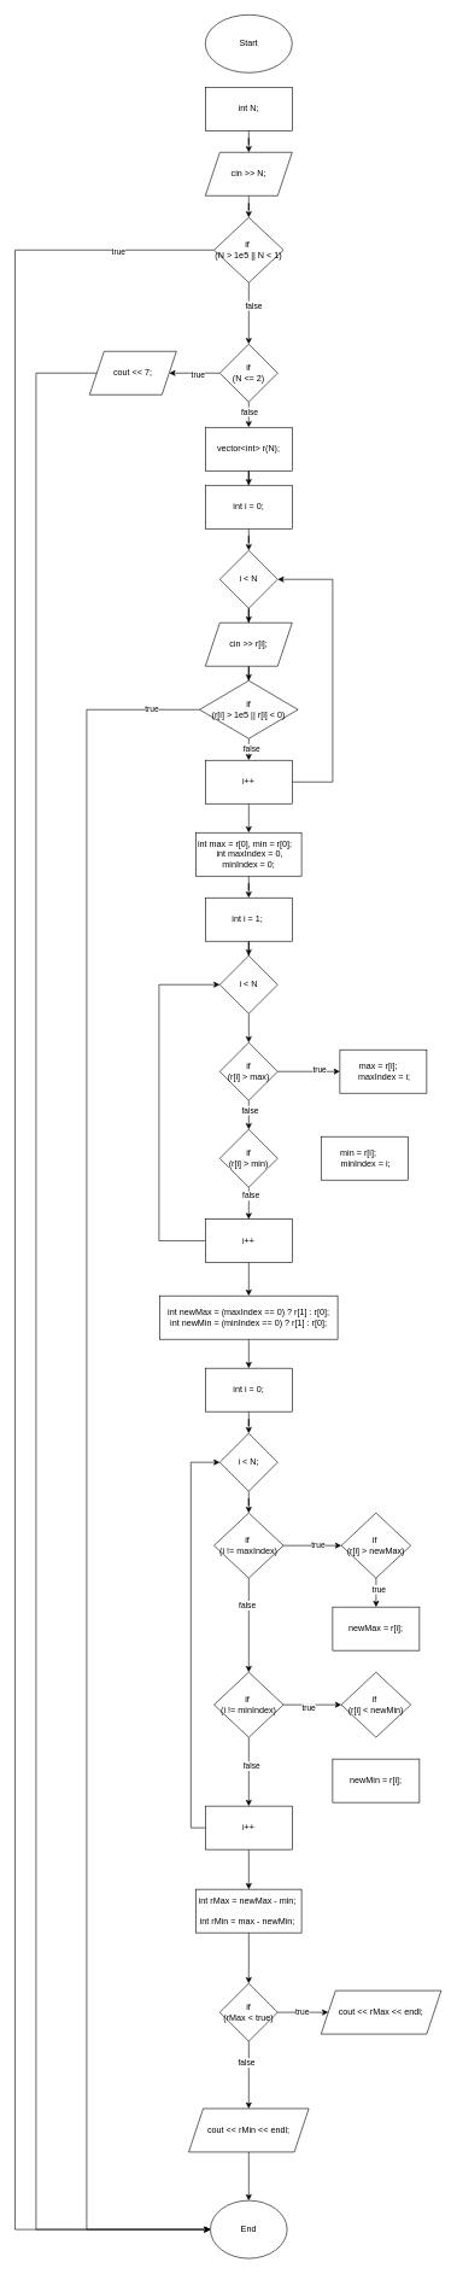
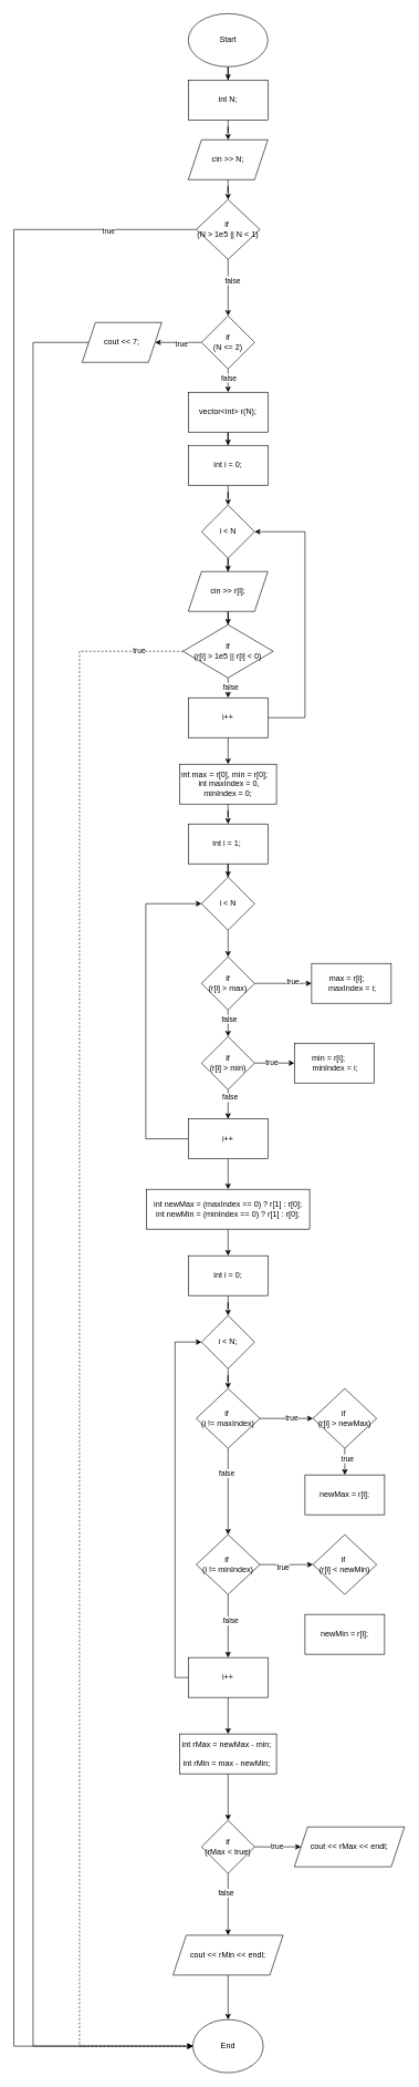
+ <mxCell id="2" value="" style="edgeStyle=orthogonalEdgeStyle;rounded=0;orthogonalLoop=1;jettySize=auto;html=1;" edge="1" parent="1" source="3" target="5"><mxGeometry relative="1" as="geometry" /></mxCell>
+ <mxCell id="48" value="" style="edgeStyle=orthogonalEdgeStyle;rounded=0;orthogonalLoop=1;jettySize=auto;html=1;" edge="1" parent="1" source="52" target="53"><mxGeometry relative="1" as="geometry" /></mxCell>
+ <mxCell id="49" value="true" style="edgeLabel;html=1;align=center;verticalAlign=middle;resizable=0;points=[];" vertex="1" connectable="0" parent="48"><mxGeometry x="-0.167" y="2" relative="1" as="geometry"><mxPoint as="offset" /></mxGeometry></mxCell>
- <mxCell id="28" style="edgeStyle=orthogonalEdgeStyle;rounded=0;orthogonalLoop=1;jettySize=auto;html=1;entryX=0;entryY=0.5;entryDx=0;entryDy=0;" edge="1" parent="1" source="32" target="92"><mxGeometry relative="1" as="geometry"><mxPoint x="79" y="980" as="targetPoint" /><Array as="points"><mxPoint x="119" y="980" /><mxPoint x="119" y="3080" /></Array></mxGeometry></mxCell>
+ <mxCell id="28" style="edgeStyle=orthogonalEdgeStyle;rounded=0;orthogonalLoop=1;jettySize=auto;html=1;entryX=0;entryY=0.5;entryDx=0;entryDy=0;dashed=1;" edge="1" parent="1" source="32" target="92"><mxGeometry relative="1" as="geometry"><mxPoint x="79" y="980" as="targetPoint" /><Array as="points"><mxPoint x="119" y="980" /><mxPoint x="119" y="3080" /></Array></mxGeometry></mxCell>
